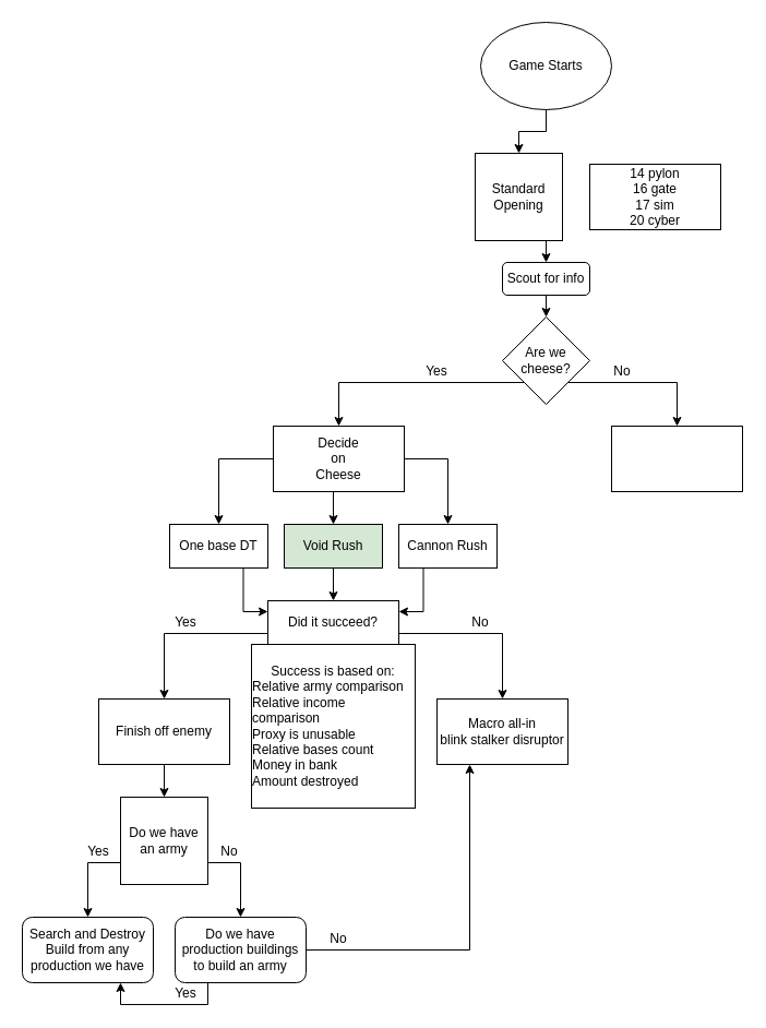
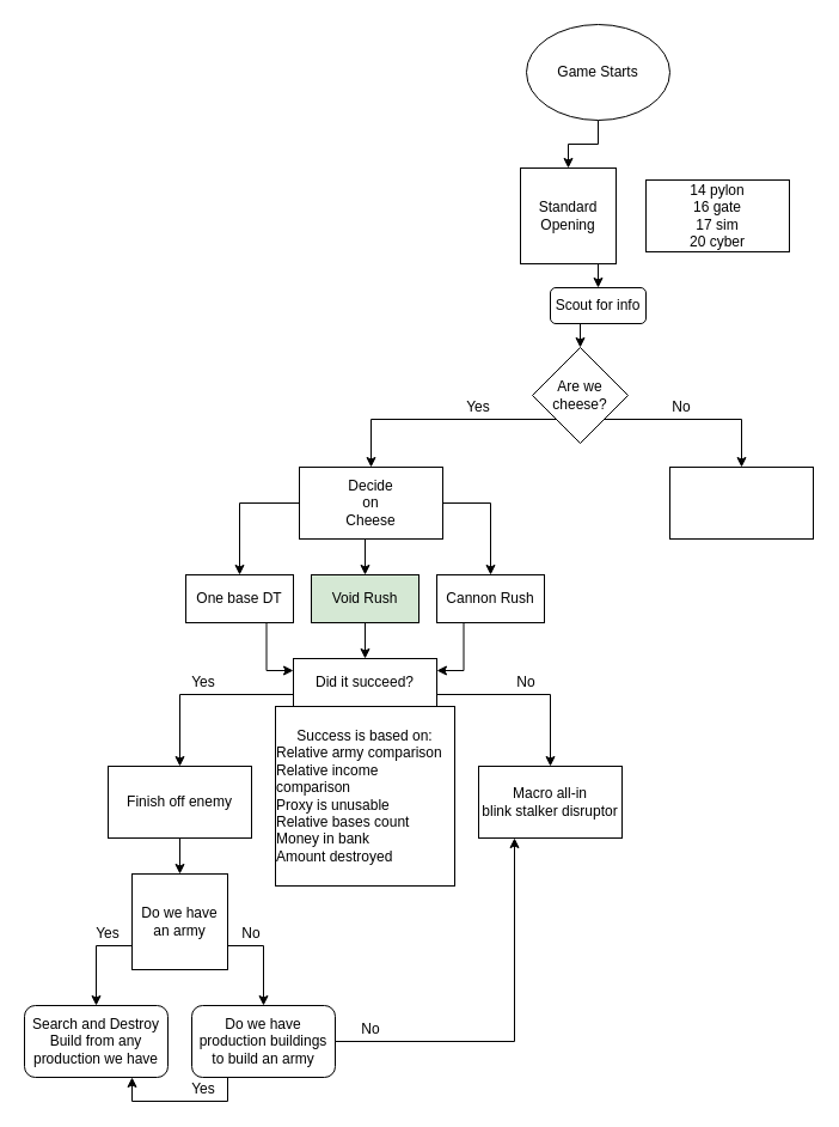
- <mxCell id="8" value="Are we cheese?" style="rhombus;whiteSpace=wrap;html=1;" vertex="1" parent="1"><mxGeometry x="460" y="290" width="80" height="80" as="geometry" /></mxCell>
+ <mxCell id="8" value="Are we cheese?" style="rhombus;whiteSpace=wrap;html=1;" vertex="1" parent="1"><mxGeometry x="445" y="290" width="80" height="80" as="geometry" /></mxCell>
